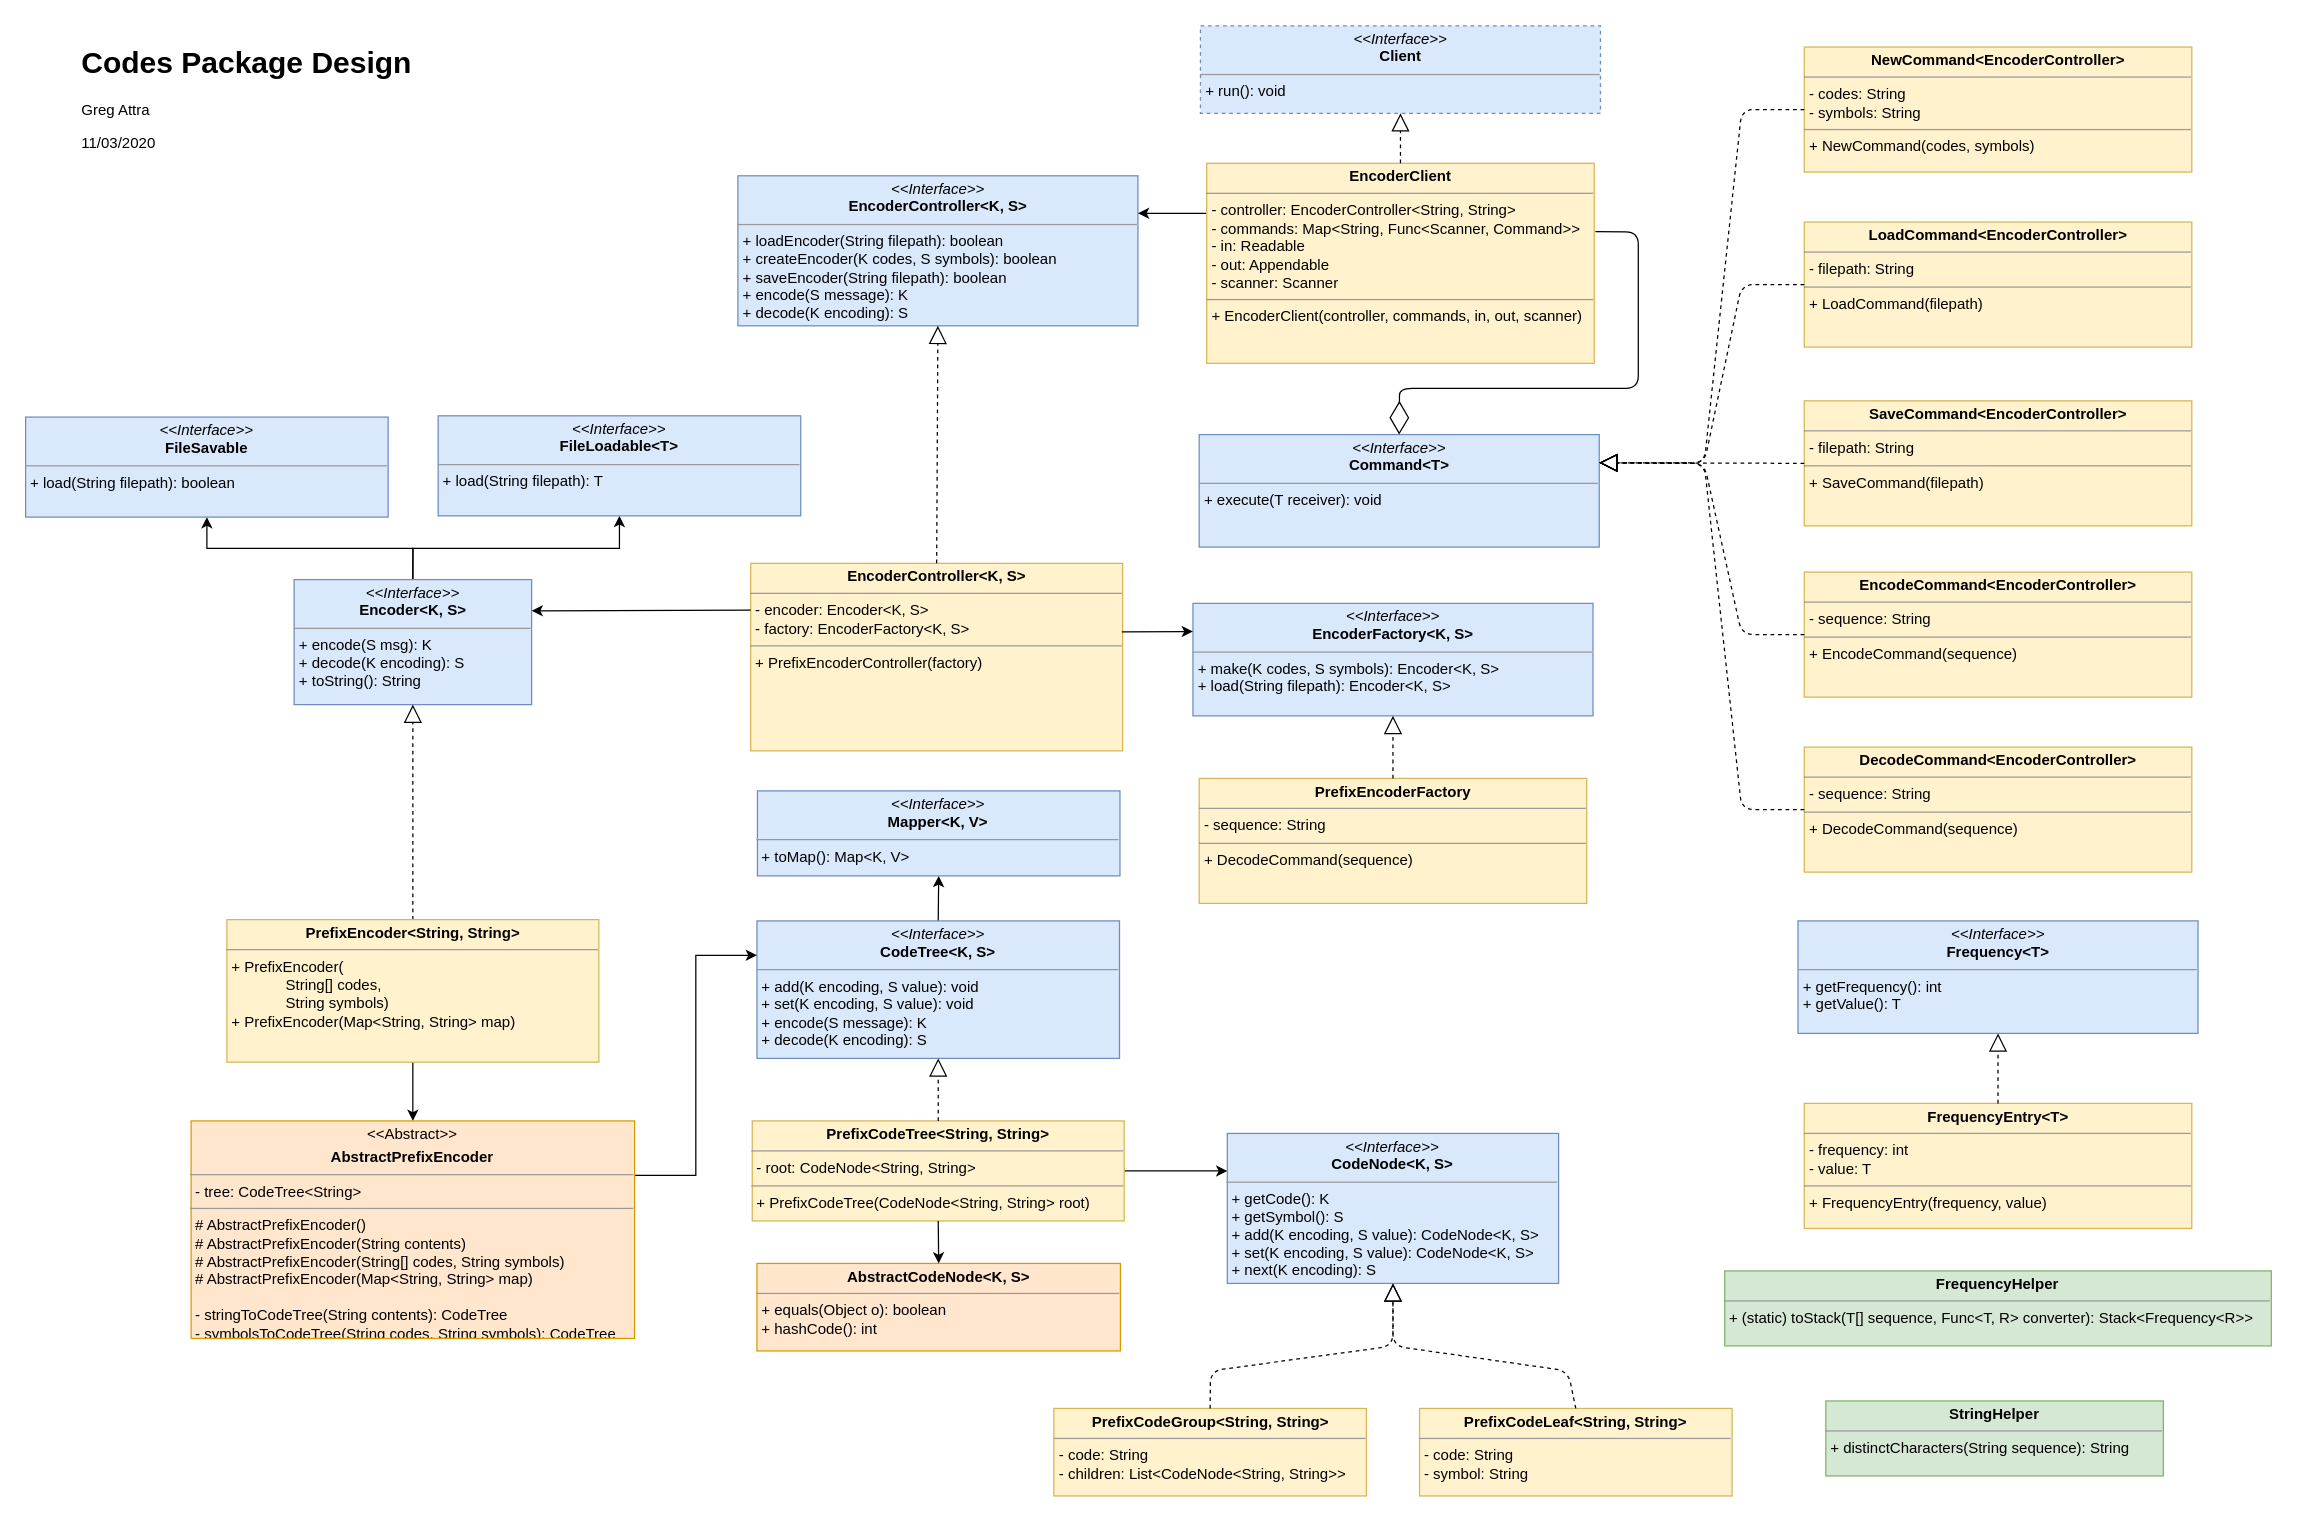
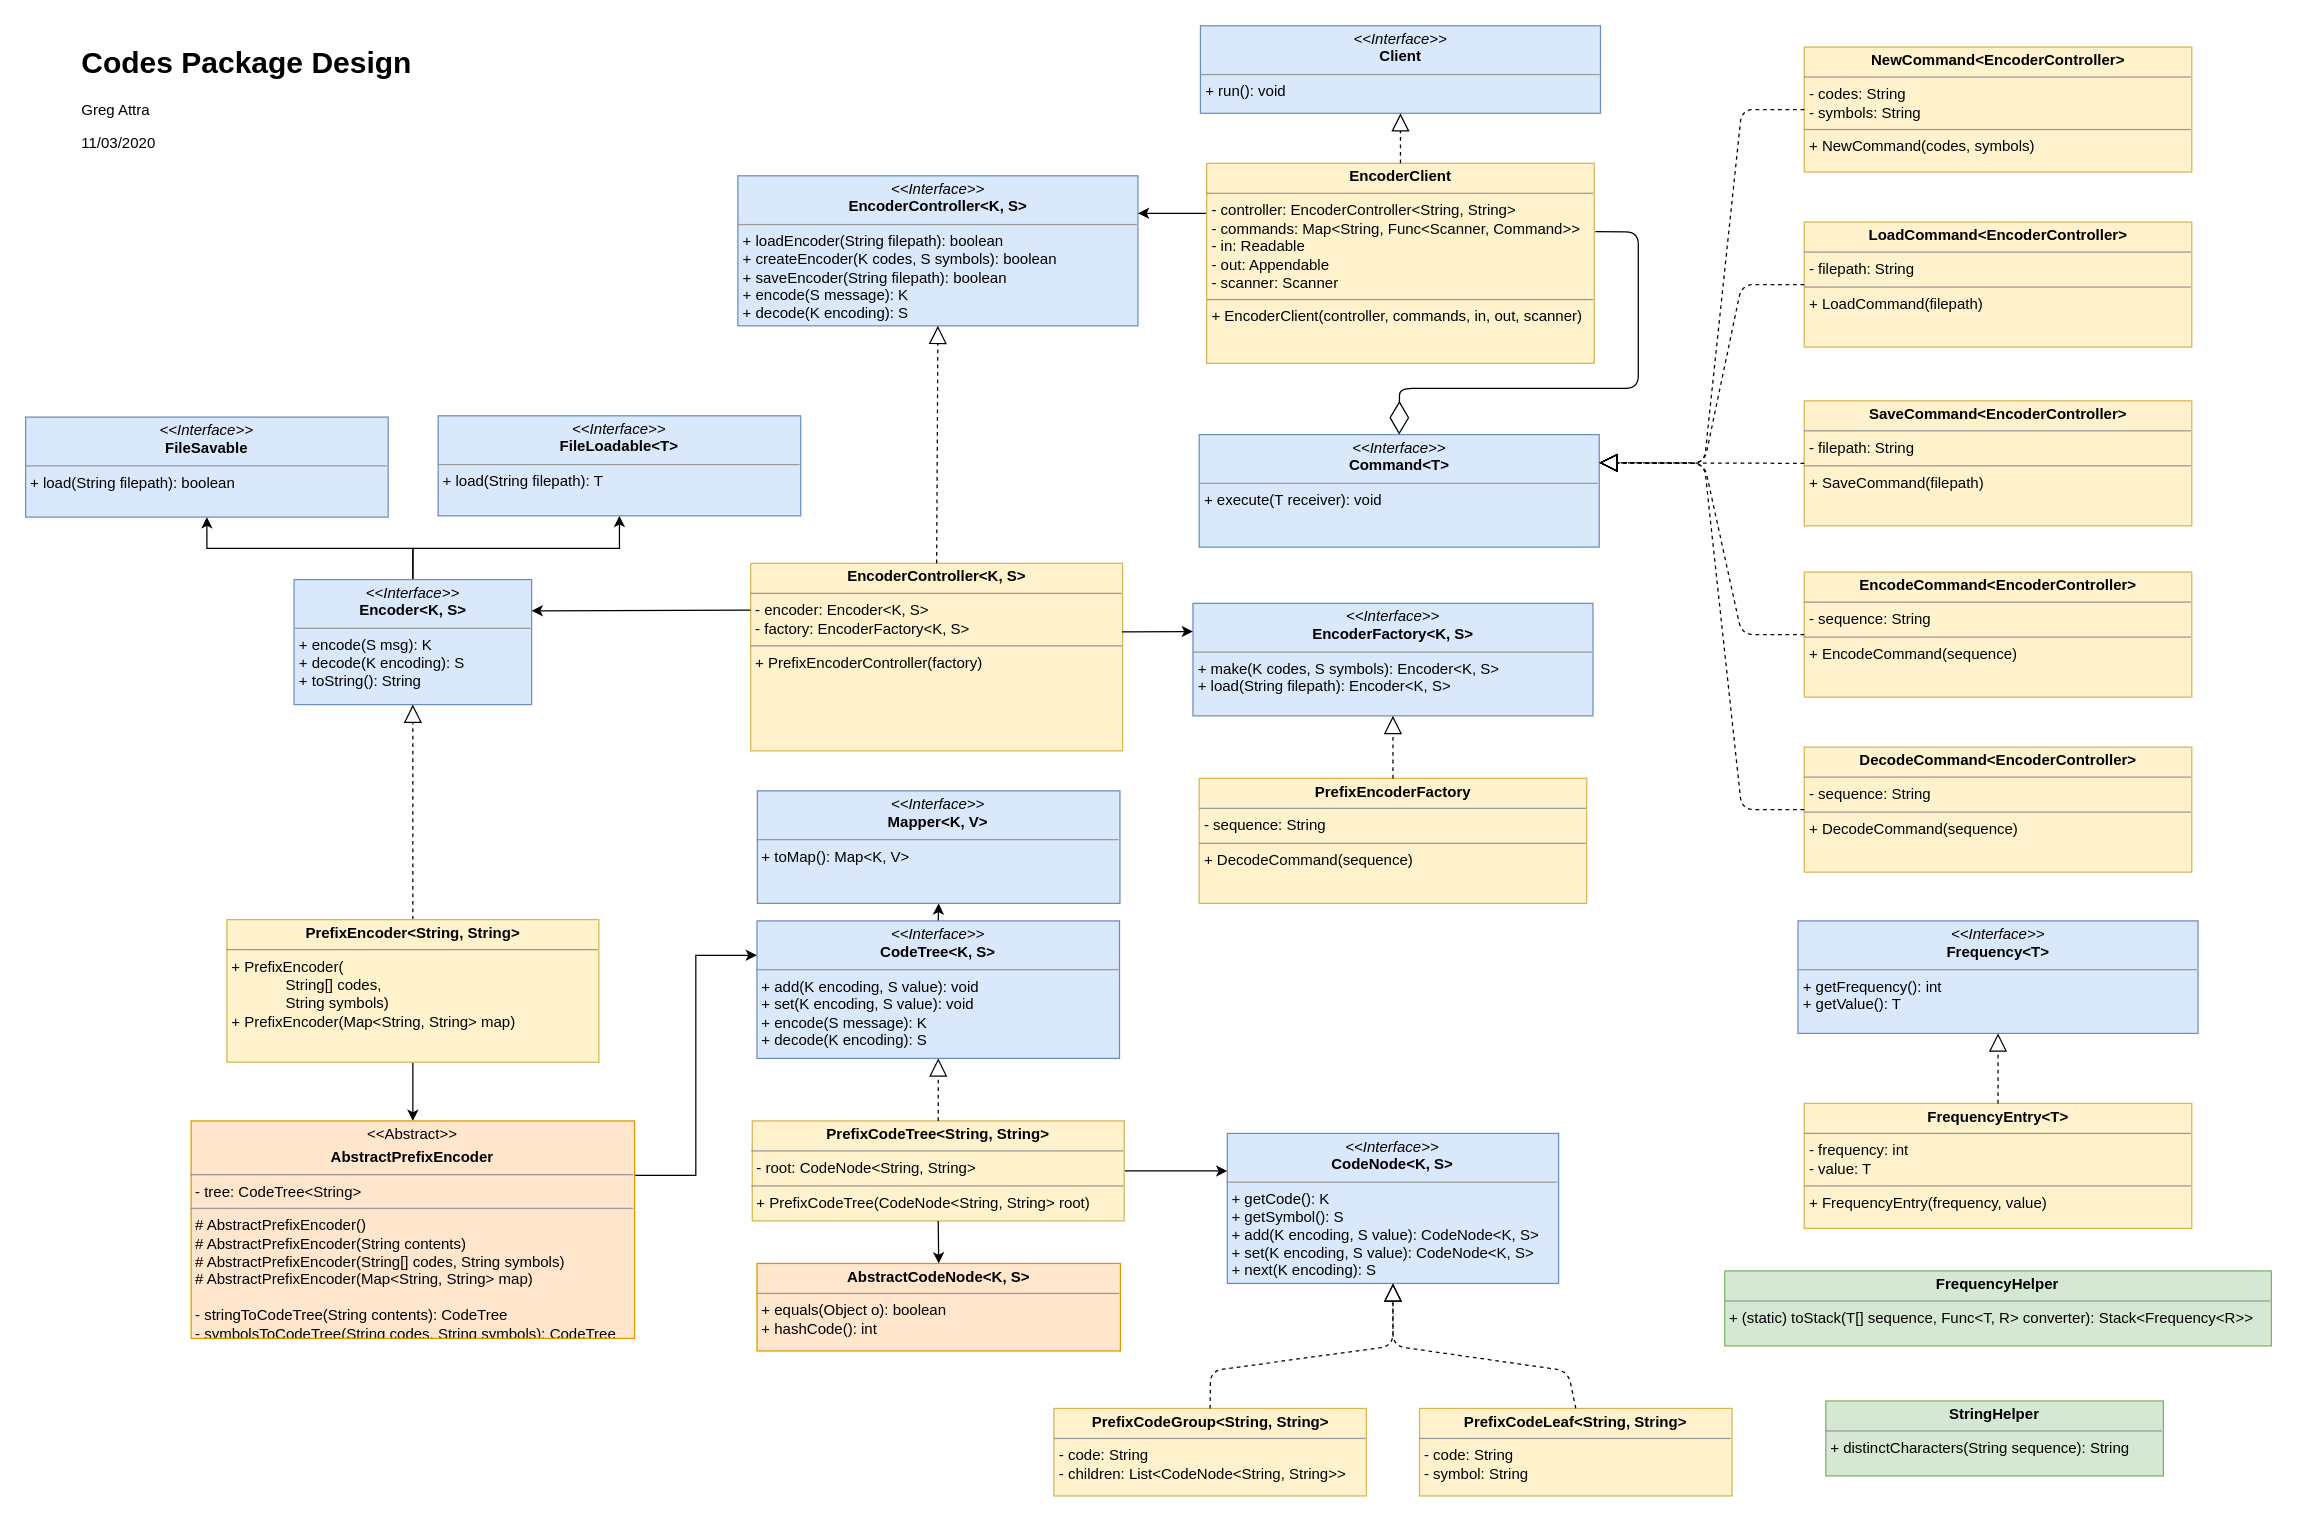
- <mxCell id="20" value="&lt;p style=&quot;margin: 0px ; margin-top: 4px ; text-align: center&quot;&gt;&lt;i&gt;&amp;lt;&amp;lt;Interface&amp;gt;&amp;gt;&lt;/i&gt;&lt;br&gt;&lt;b&gt;Client&lt;/b&gt;&lt;/p&gt;&lt;hr size=&quot;1&quot;&gt;&lt;p style=&quot;margin: 0px ; margin-left: 4px&quot;&gt;+ run(): void&lt;/p&gt;" style="verticalAlign=top;align=left;overflow=fill;fontSize=12;fontFamily=Helvetica;html=1;fillColor=#dae8fc;strokeColor=#6c8ebf;dashed=1;" parent="1" vertex="1"><mxGeometry x="959.75" y="20" width="320" height="70" as="geometry" /></mxCell>
+ <mxCell id="20" value="&lt;p style=&quot;margin: 0px ; margin-top: 4px ; text-align: center&quot;&gt;&lt;i&gt;&amp;lt;&amp;lt;Interface&amp;gt;&amp;gt;&lt;/i&gt;&lt;br&gt;&lt;b&gt;Client&lt;/b&gt;&lt;/p&gt;&lt;hr size=&quot;1&quot;&gt;&lt;p style=&quot;margin: 0px ; margin-left: 4px&quot;&gt;+ run(): void&lt;/p&gt;" style="verticalAlign=top;align=left;overflow=fill;fontSize=12;fontFamily=Helvetica;html=1;fillColor=#dae8fc;strokeColor=#6c8ebf;" parent="1" vertex="1"><mxGeometry x="959.75" y="20" width="320" height="70" as="geometry" /></mxCell>
- <mxCell id="45" value="&lt;p style=&quot;margin: 0px ; margin-top: 4px ; text-align: center&quot;&gt;&lt;i&gt;&amp;lt;&amp;lt;Interface&amp;gt;&amp;gt;&lt;/i&gt;&lt;br&gt;&lt;b&gt;Mapper&amp;lt;K, V&amp;gt;&lt;/b&gt;&lt;/p&gt;&lt;hr size=&quot;1&quot;&gt;&lt;p style=&quot;margin: 0px ; margin-left: 4px&quot;&gt;+ toMap(): Map&amp;lt;K, V&amp;gt;&lt;/p&gt;" style="verticalAlign=top;align=left;overflow=fill;fontSize=12;fontFamily=Helvetica;html=1;fillColor=#dae8fc;strokeColor=#6c8ebf;" parent="1" vertex="1"><mxGeometry x="605.37" y="632" width="290" height="68" as="geometry" /></mxCell>
+ <mxCell id="45" value="&lt;p style=&quot;margin: 0px ; margin-top: 4px ; text-align: center&quot;&gt;&lt;i&gt;&amp;lt;&amp;lt;Interface&amp;gt;&amp;gt;&lt;/i&gt;&lt;br&gt;&lt;b&gt;Mapper&amp;lt;K, V&amp;gt;&lt;/b&gt;&lt;/p&gt;&lt;hr size=&quot;1&quot;&gt;&lt;p style=&quot;margin: 0px ; margin-left: 4px&quot;&gt;+ toMap(): Map&amp;lt;K, V&amp;gt;&lt;/p&gt;" style="verticalAlign=top;align=left;overflow=fill;fontSize=12;fontFamily=Helvetica;html=1;fillColor=#dae8fc;strokeColor=#6c8ebf;" parent="1" vertex="1"><mxGeometry x="605.37" y="632" width="290" height="90" as="geometry" /></mxCell>
